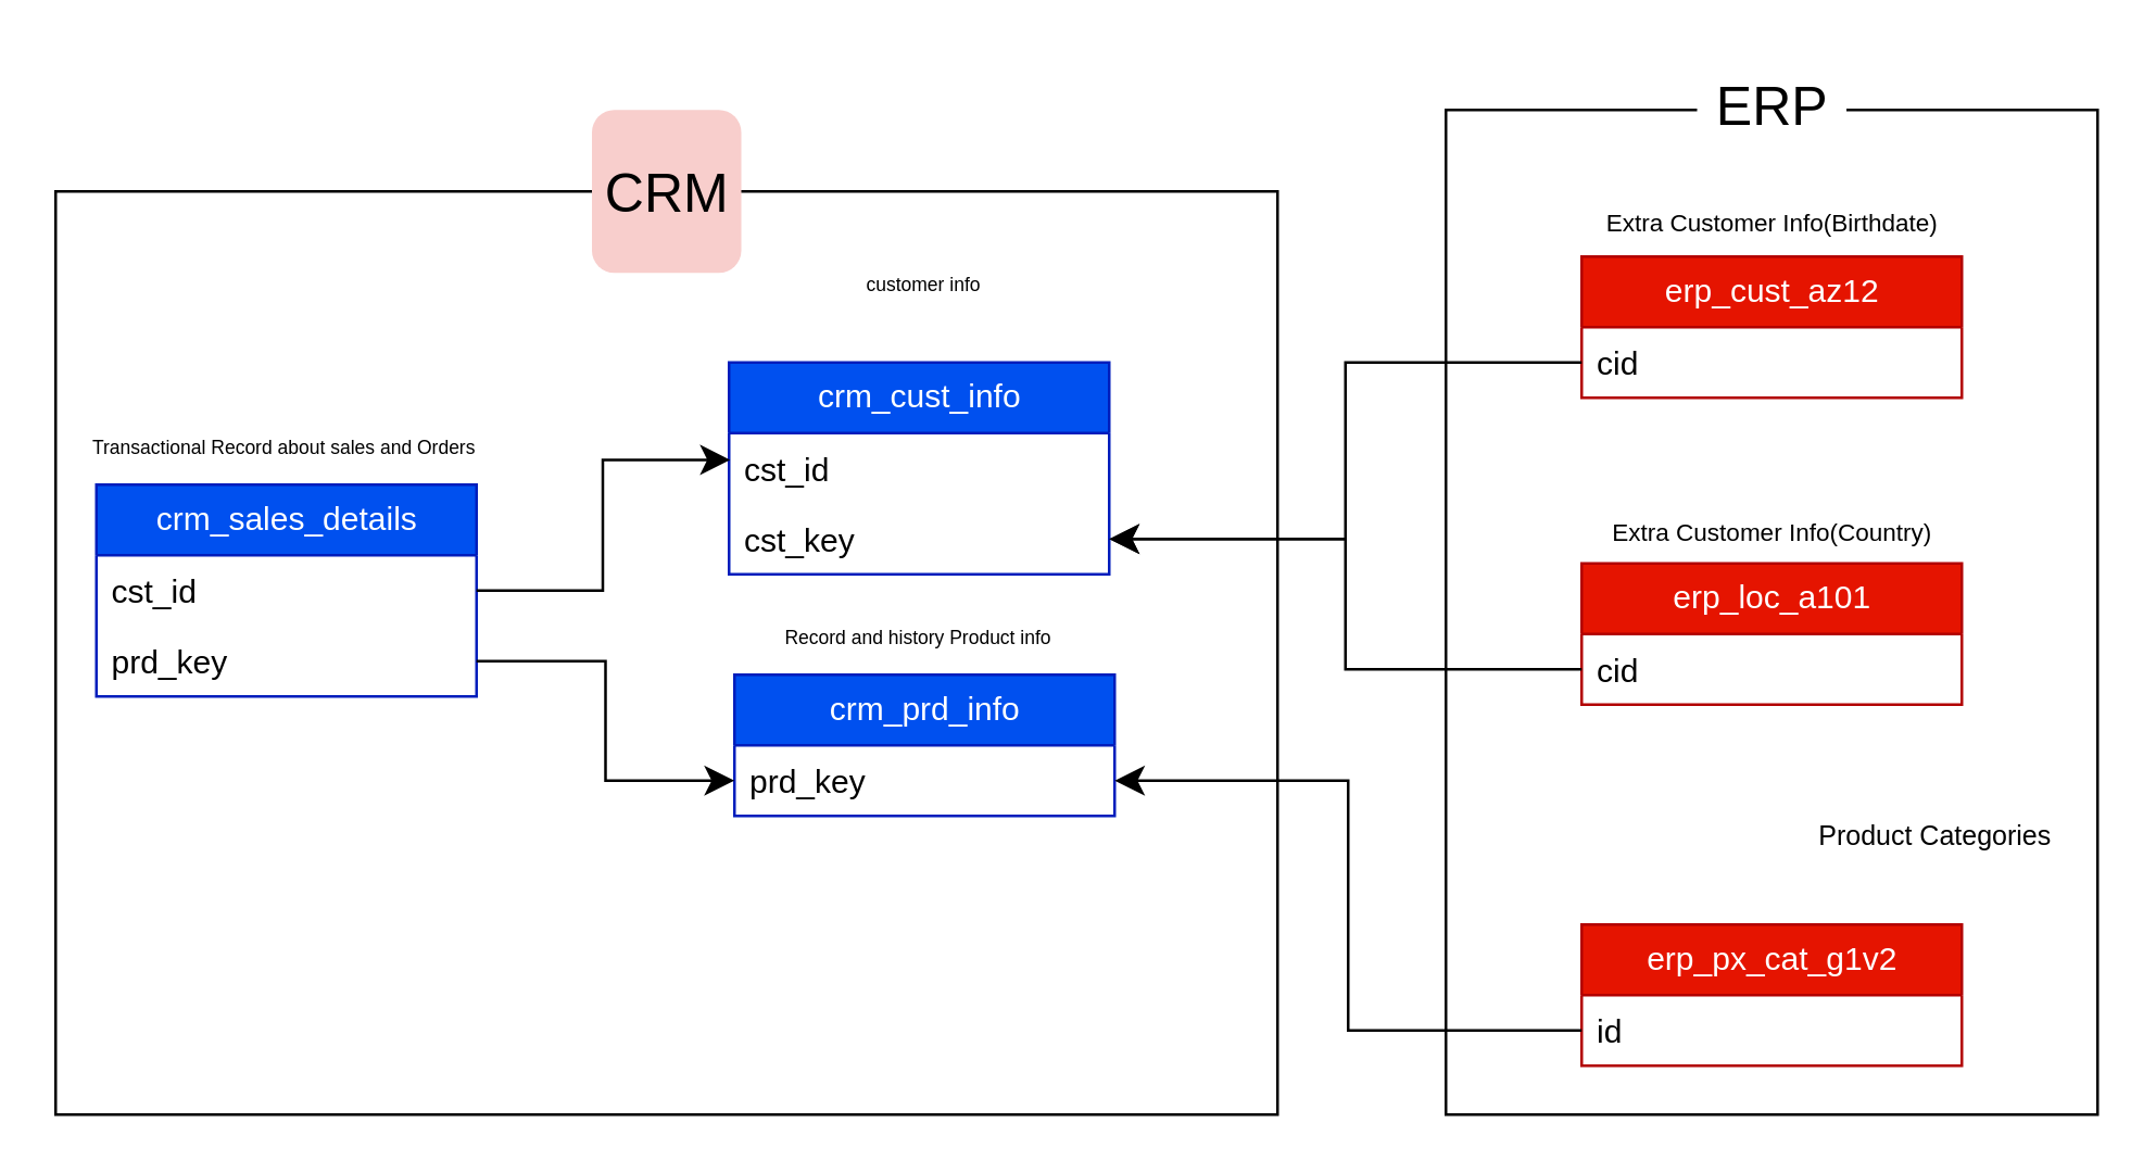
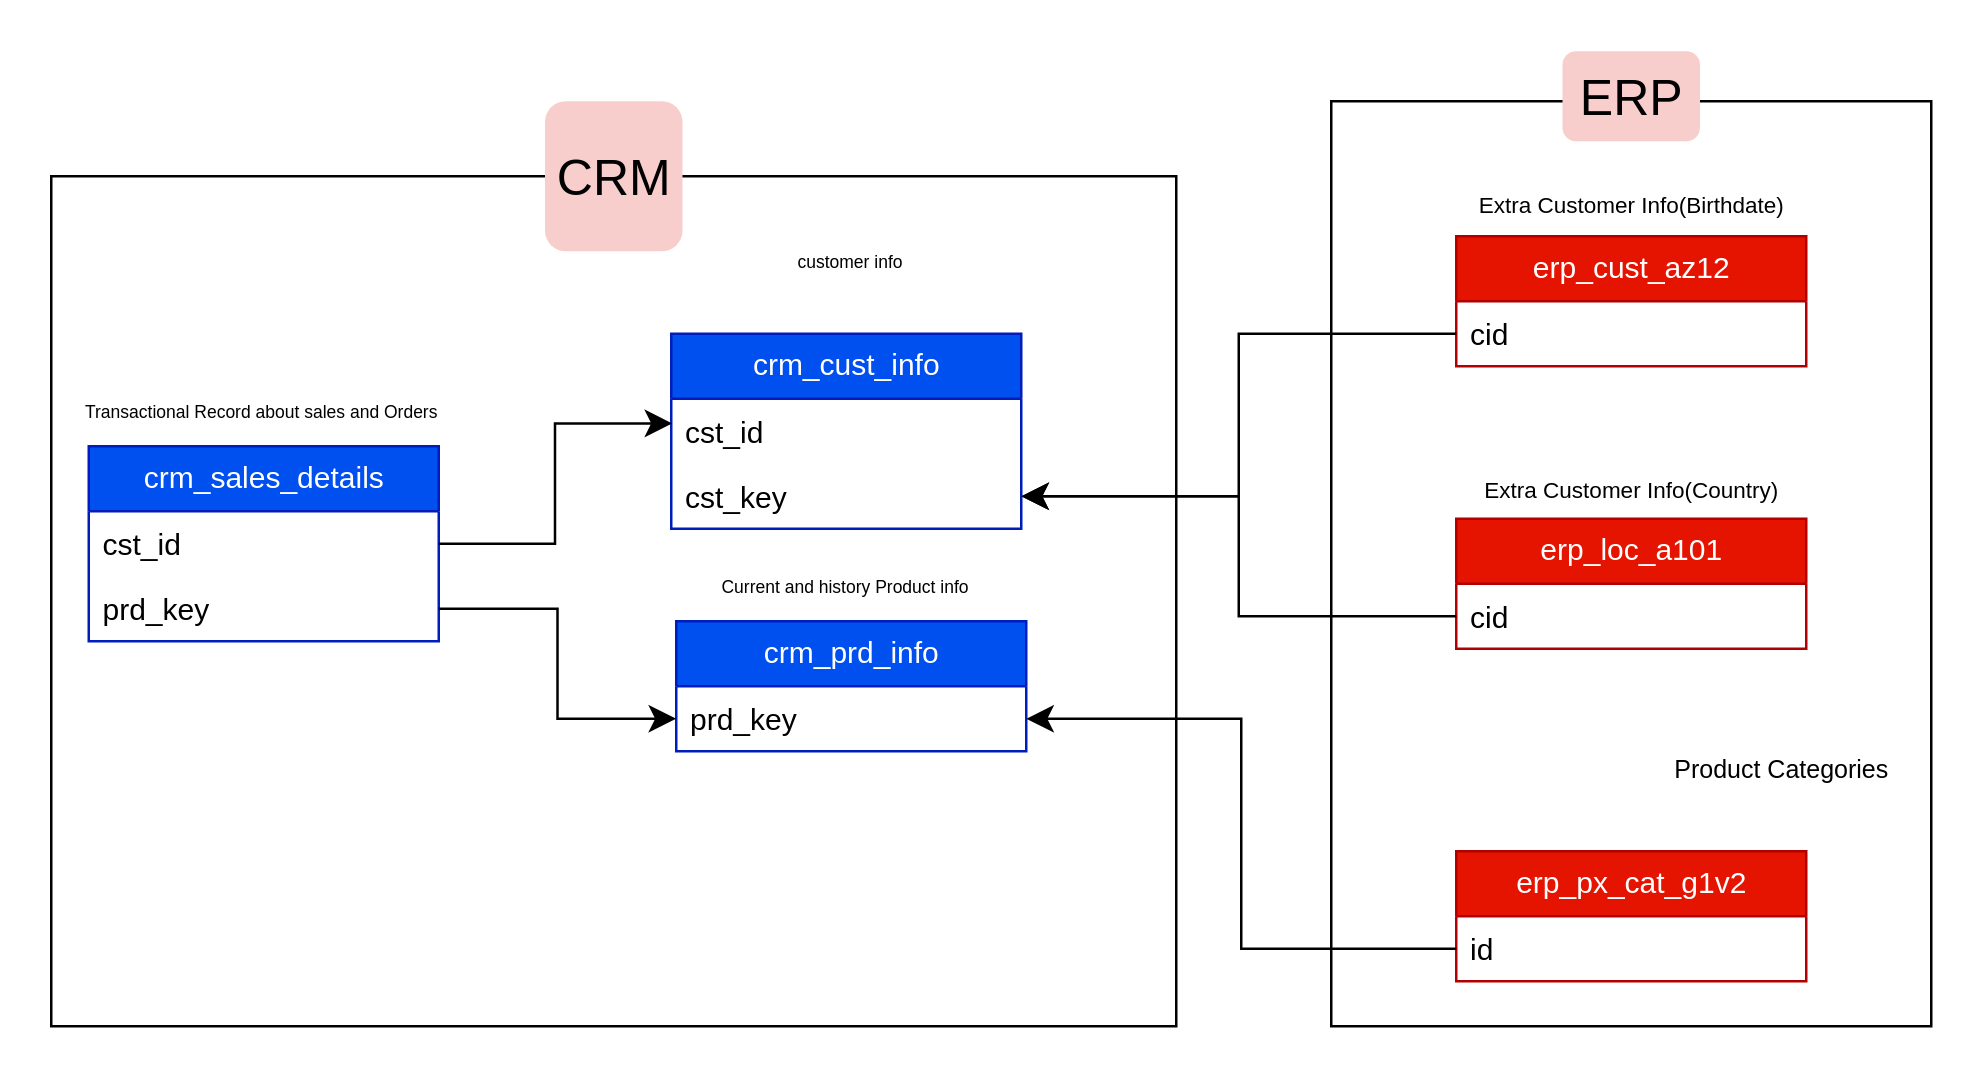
- <mxCell id="30" value="&lt;font style=&quot;font-size: 20px;&quot;&gt;ERP&lt;/font&gt;" style="rounded=1;whiteSpace=wrap;html=1;strokeColor=none;" vertex="1" parent="1"><mxGeometry x="624.5" y="20" width="55" height="36" as="geometry" /></mxCell>
+ <mxCell id="30" value="&lt;font style=&quot;font-size: 20px;&quot;&gt;ERP&lt;/font&gt;" style="rounded=1;whiteSpace=wrap;html=1;strokeColor=none;fillColor=#f8cecc;" vertex="1" parent="1"><mxGeometry x="624.5" y="20" width="55" height="36" as="geometry" /></mxCell>
- <mxCell id="5" value="&lt;font style=&quot;font-size: 7px;&quot;&gt;Record and history Product info&lt;/font&gt;" style="text;html=1;align=center;verticalAlign=middle;whiteSpace=wrap;rounded=0;" vertex="1" parent="1"><mxGeometry x="281.88" y="218" width="112.25" height="30" as="geometry" /></mxCell>
+ <mxCell id="5" value="&lt;font style=&quot;font-size: 7px;&quot;&gt;Current and history Product info&lt;/font&gt;" style="text;html=1;align=center;verticalAlign=middle;whiteSpace=wrap;rounded=0;" vertex="1" parent="1"><mxGeometry x="281.88" y="218" width="112.25" height="30" as="geometry" /></mxCell>
